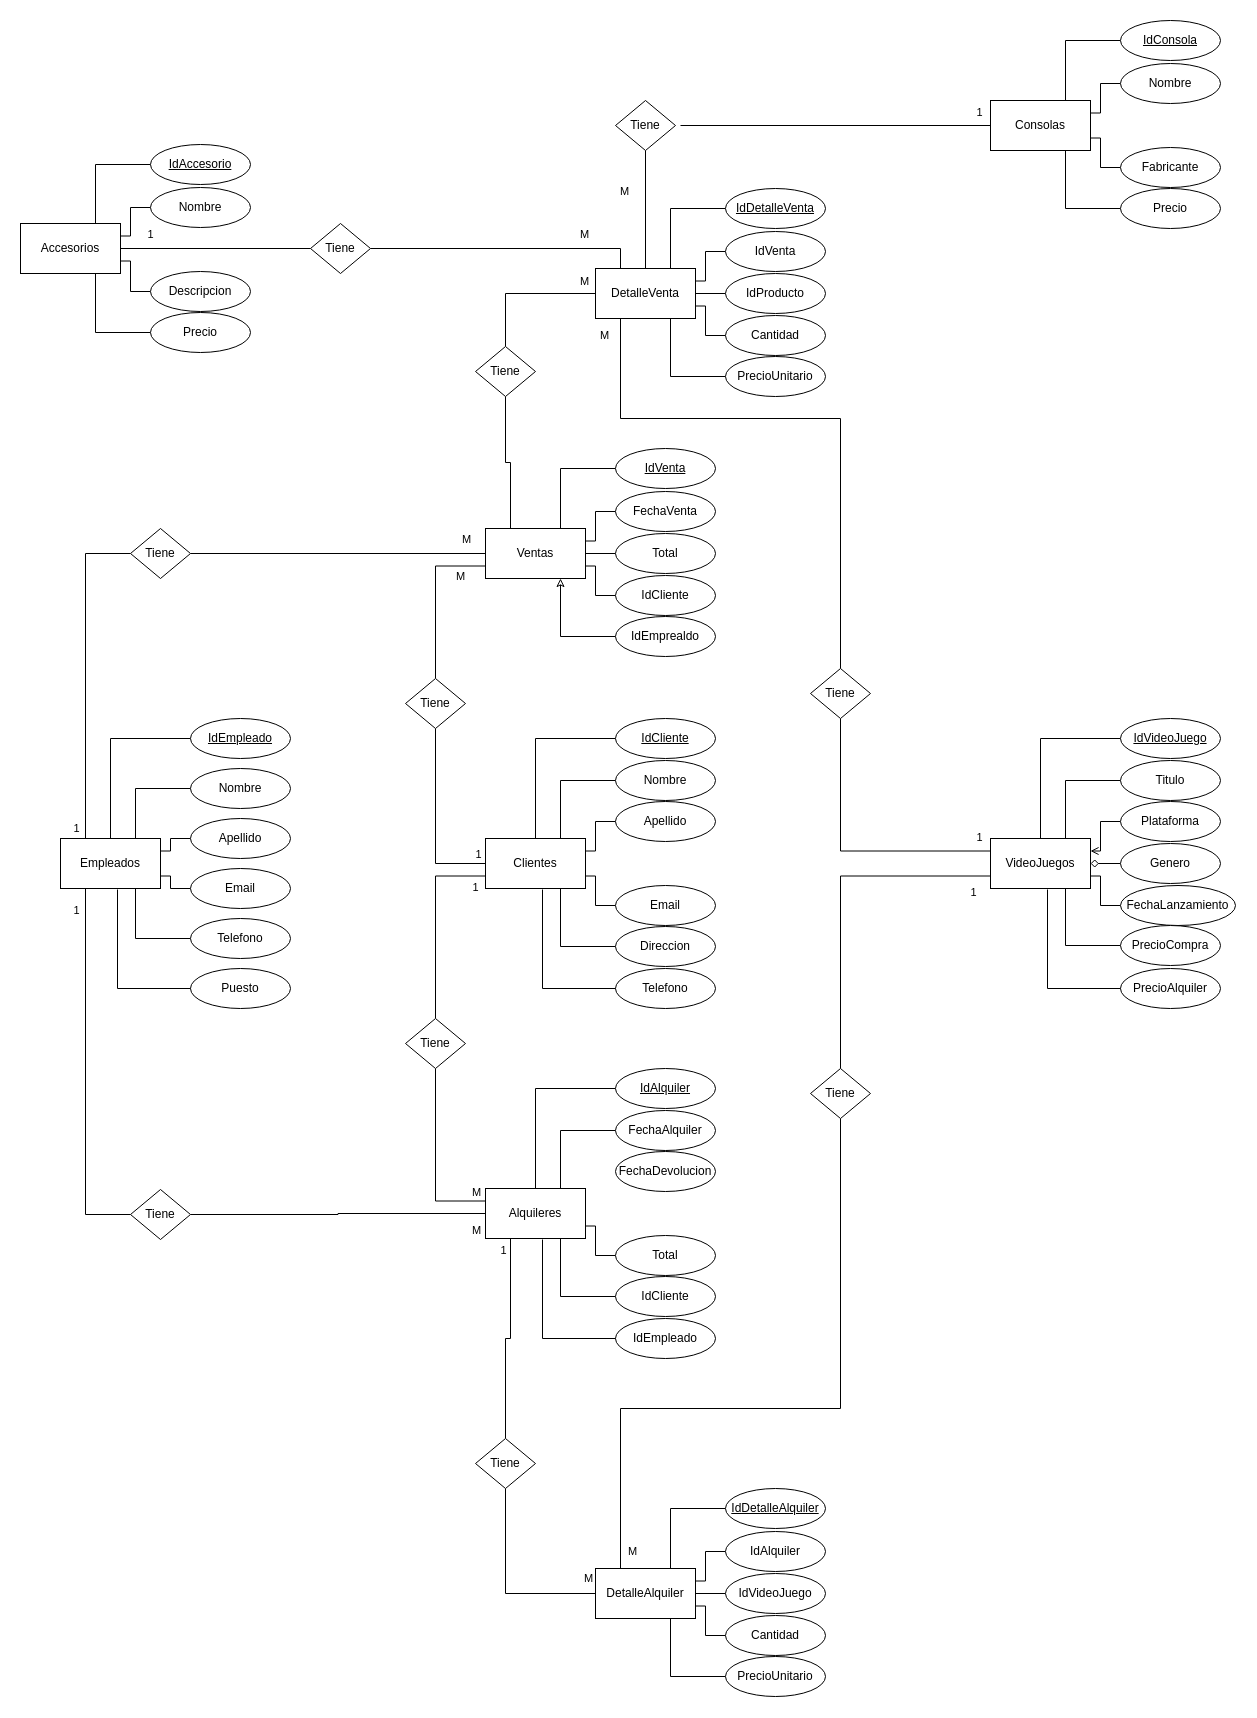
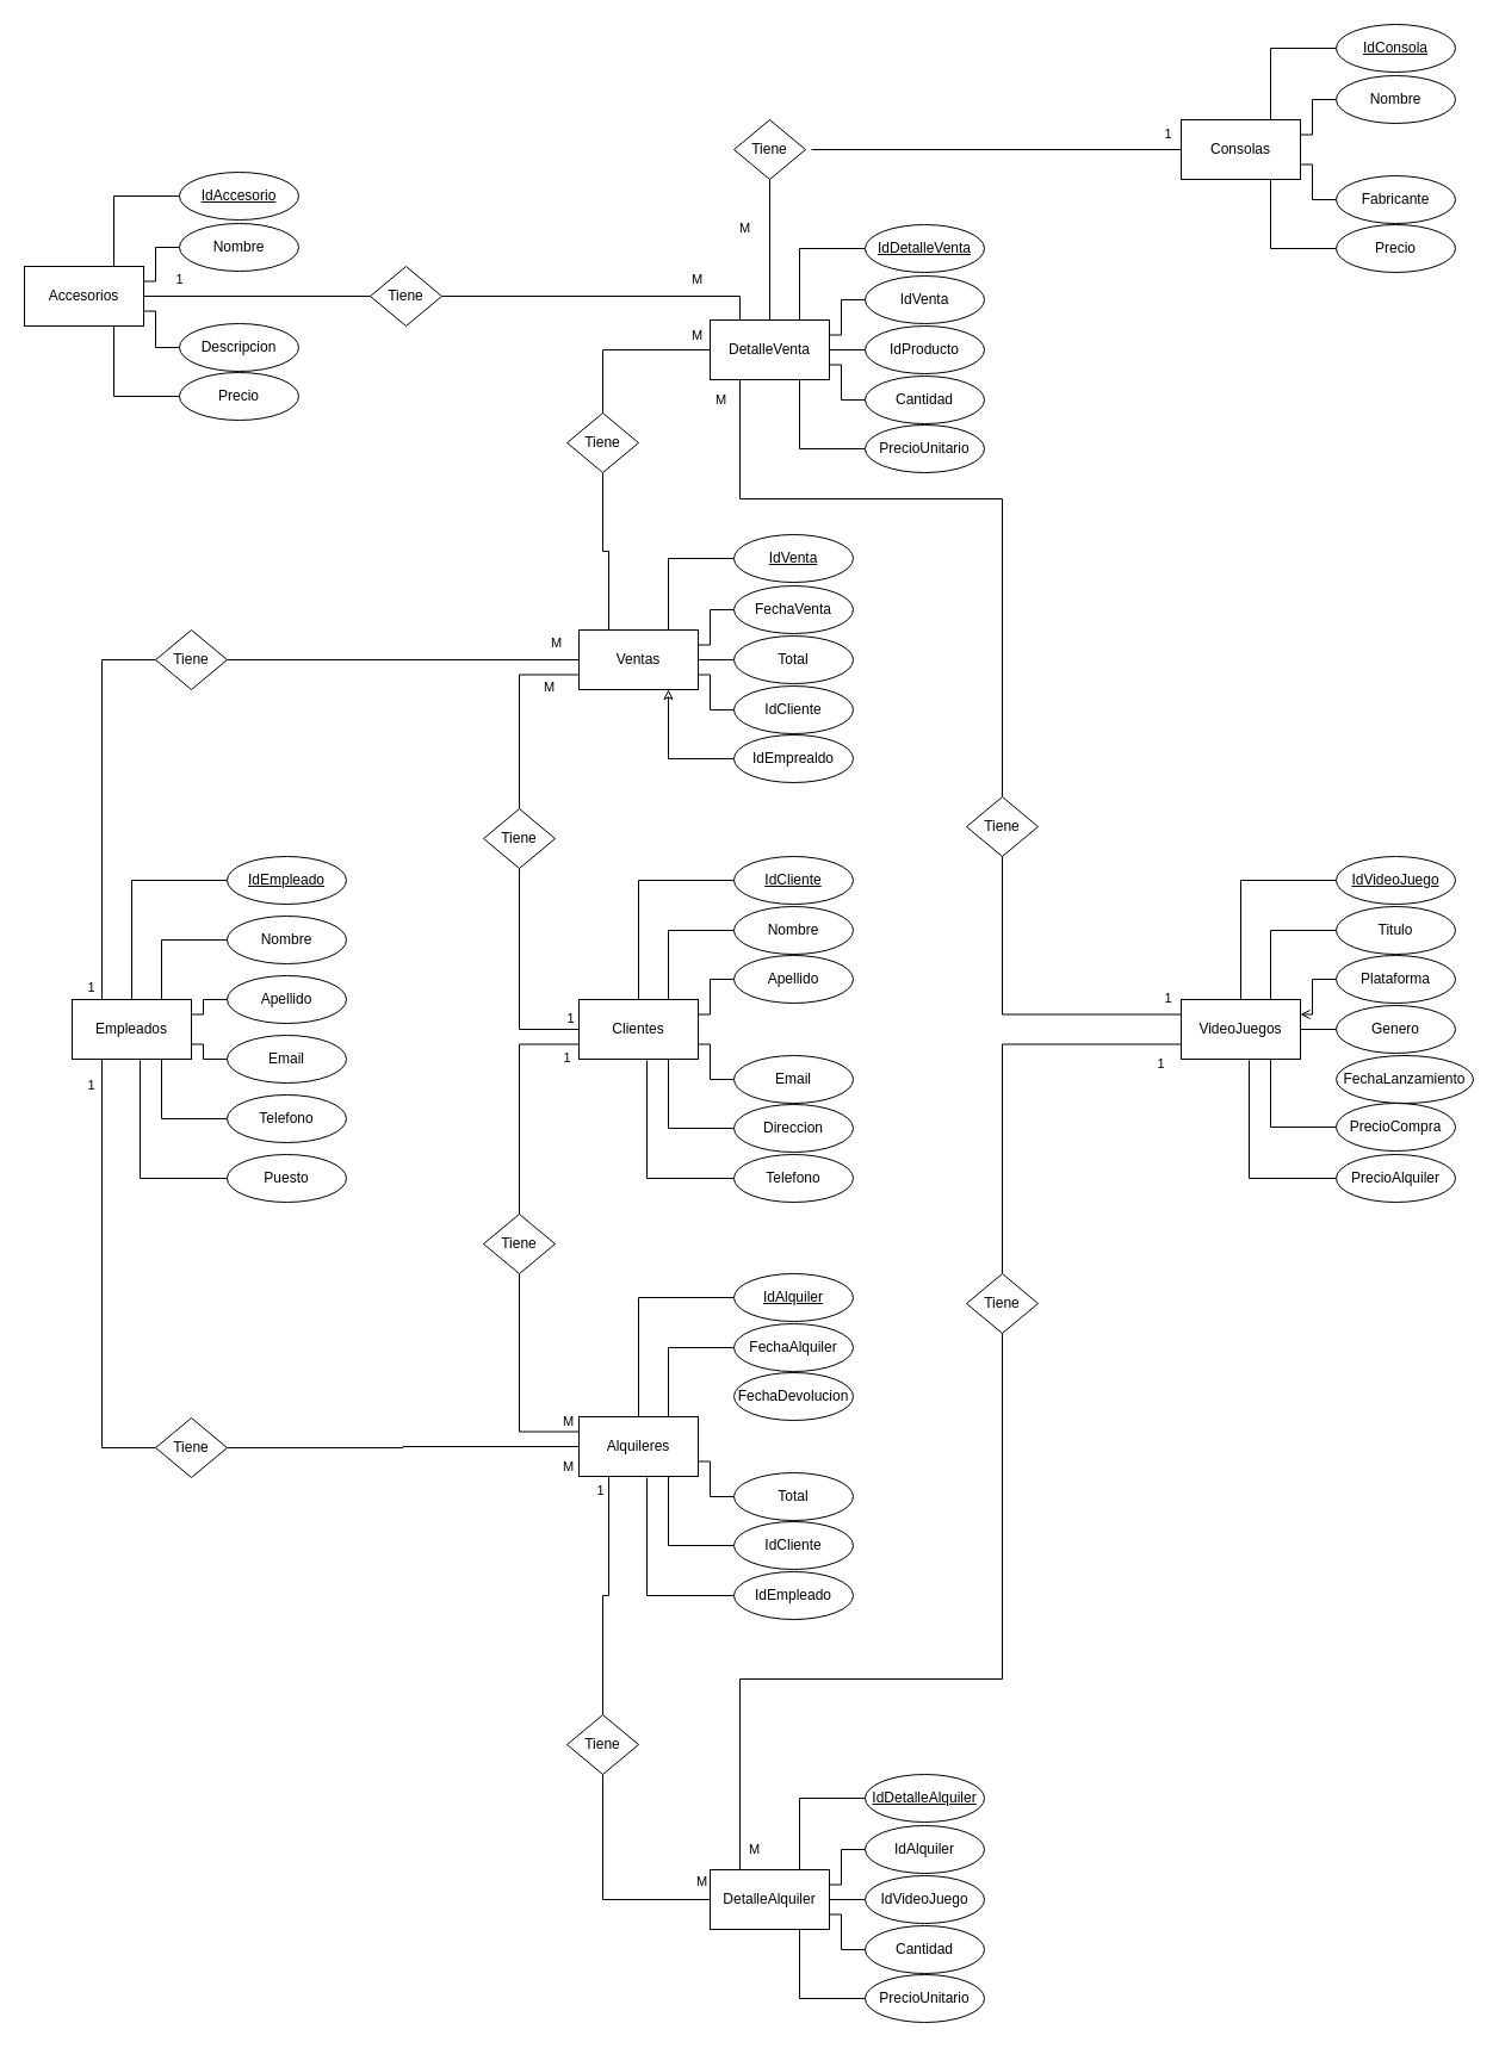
- <mxCell id="49" style="edgeStyle=orthogonalEdgeStyle;rounded=0;orthogonalLoop=1;jettySize=auto;html=1;entryX=1;entryY=0.5;entryDx=0;entryDy=0;endArrow=diamond;endFill=0;" edge="1" parent="1" source="50" target="36"><mxGeometry relative="1" as="geometry" /></mxCell>
+ <mxCell id="49" style="edgeStyle=orthogonalEdgeStyle;rounded=0;orthogonalLoop=1;jettySize=auto;html=1;entryX=1;entryY=0.5;entryDx=0;entryDy=0;endArrow=none;endFill=0;" edge="1" parent="1" source="50" target="36"><mxGeometry relative="1" as="geometry" /></mxCell>
- <mxCell id="43" style="edgeStyle=orthogonalEdgeStyle;rounded=0;orthogonalLoop=1;jettySize=auto;html=1;entryX=1;entryY=0.75;entryDx=0;entryDy=0;endArrow=none;endFill=0;" edge="1" parent="1" source="44" target="36"><mxGeometry relative="1" as="geometry" /></mxCell>
